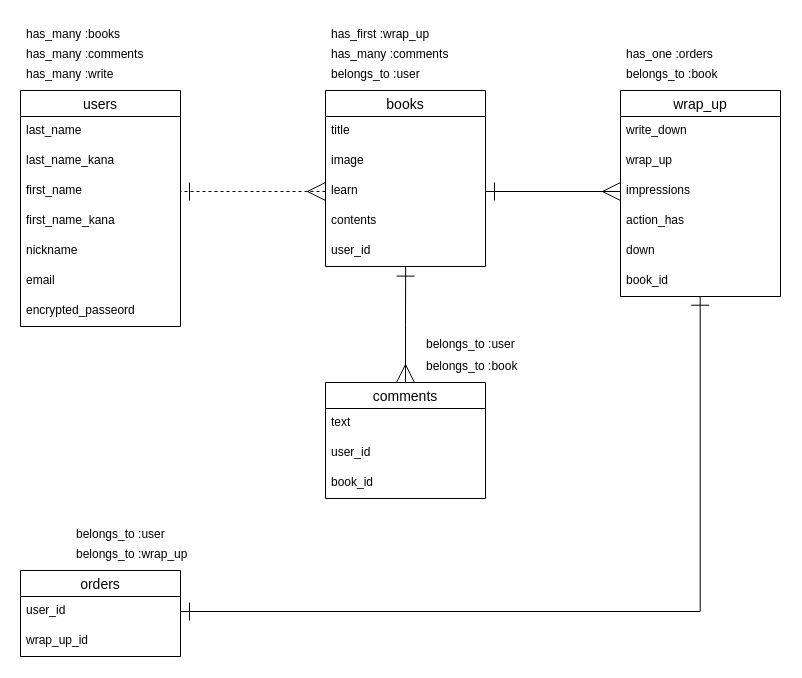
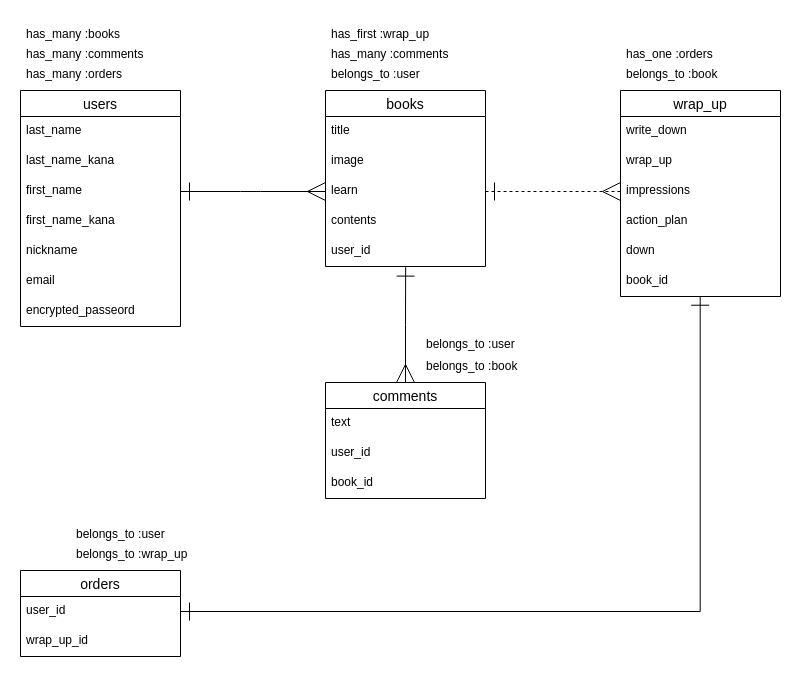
- <mxCell id="34" value="has_many :write" style="text;strokeColor=none;fillColor=none;spacingLeft=4;spacingRight=4;overflow=hidden;rotatable=0;points=[[0,0.5],[1,0.5]];portConstraint=eastwest;fontSize=12;" parent="1" vertex="1"><mxGeometry x="20" y="60" width="110" height="30" as="geometry" /></mxCell>
+ <mxCell id="34" value="has_many :orders" style="text;strokeColor=none;fillColor=none;spacingLeft=4;spacingRight=4;overflow=hidden;rotatable=0;points=[[0,0.5],[1,0.5]];portConstraint=eastwest;fontSize=12;" parent="1" vertex="1"><mxGeometry x="20" y="60" width="110" height="30" as="geometry" /></mxCell>
- <mxCell id="31" value="" style="endArrow=ERone;html=1;entryX=1;entryY=0.5;entryDx=0;entryDy=0;exitX=0;exitY=0.5;exitDx=0;exitDy=0;startArrow=ERmany;startFill=0;endFill=0;endSize=16;startSize=16;dashed=1;" parent="1" source="13" target="5" edge="1"><mxGeometry width="50" height="50" relative="1" as="geometry"><mxPoint x="390" y="360" as="sourcePoint" /><mxPoint x="440" y="310" as="targetPoint" /><Array as="points"><mxPoint x="250" y="191" /></Array></mxGeometry></mxCell>
+ <mxCell id="31" value="" style="endArrow=ERone;html=1;entryX=1;entryY=0.5;entryDx=0;entryDy=0;exitX=0;exitY=0.5;exitDx=0;exitDy=0;startArrow=ERmany;startFill=0;endFill=0;endSize=16;startSize=16;" parent="1" source="13" target="5" edge="1"><mxGeometry width="50" height="50" relative="1" as="geometry"><mxPoint x="390" y="360" as="sourcePoint" /><mxPoint x="440" y="310" as="targetPoint" /><Array as="points"><mxPoint x="250" y="191" /></Array></mxGeometry></mxCell>
- <mxCell id="32" style="edgeStyle=orthogonalEdgeStyle;rounded=0;orthogonalLoop=1;jettySize=auto;html=1;exitX=1;exitY=0.5;exitDx=0;exitDy=0;entryX=0;entryY=0.5;entryDx=0;entryDy=0;startArrow=ERone;startFill=0;startSize=16;endArrow=ERmany;endFill=0;endSize=16;" parent="1" source="13" target="19" edge="1"><mxGeometry relative="1" as="geometry" /></mxCell>
+ <mxCell id="32" style="edgeStyle=orthogonalEdgeStyle;rounded=0;orthogonalLoop=1;jettySize=auto;html=1;exitX=1;exitY=0.5;exitDx=0;exitDy=0;entryX=0;entryY=0.5;entryDx=0;entryDy=0;startArrow=ERone;startFill=0;startSize=16;endArrow=ERmany;endFill=0;endSize=16;dashed=1;" parent="1" source="13" target="19" edge="1"><mxGeometry relative="1" as="geometry" /></mxCell>
- <mxCell id="20" value="action_has" style="text;strokeColor=none;fillColor=none;spacingLeft=4;spacingRight=4;overflow=hidden;rotatable=0;points=[[0,0.5],[1,0.5]];portConstraint=eastwest;fontSize=12;" parent="16" vertex="1"><mxGeometry y="116" width="160" height="30" as="geometry" /></mxCell>
+ <mxCell id="20" value="action_plan" style="text;strokeColor=none;fillColor=none;spacingLeft=4;spacingRight=4;overflow=hidden;rotatable=0;points=[[0,0.5],[1,0.5]];portConstraint=eastwest;fontSize=12;" parent="16" vertex="1"><mxGeometry y="116" width="160" height="30" as="geometry" /></mxCell>
